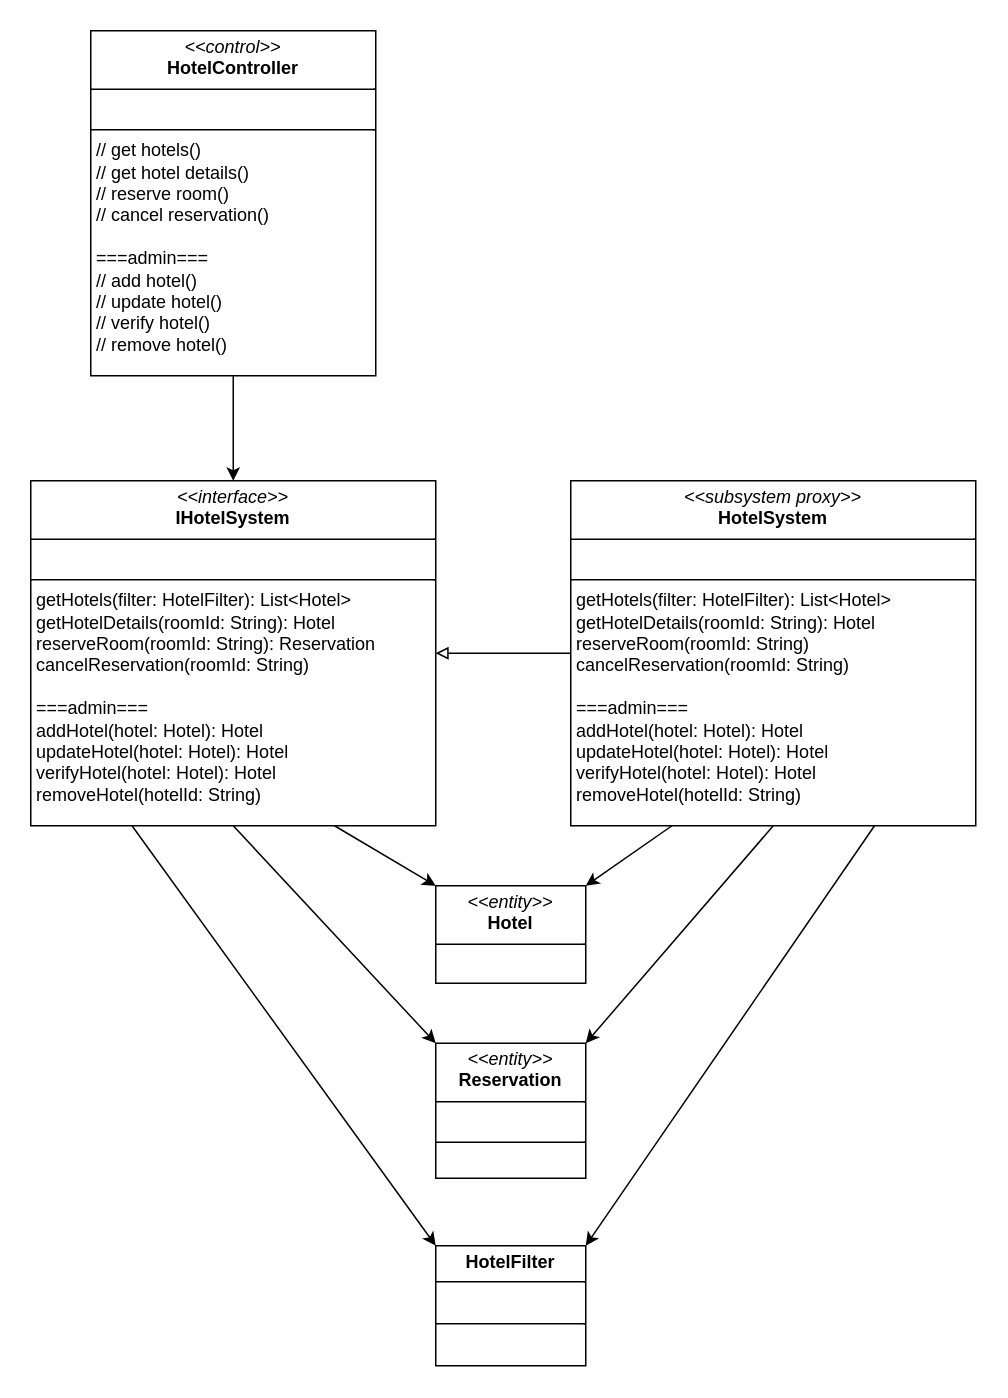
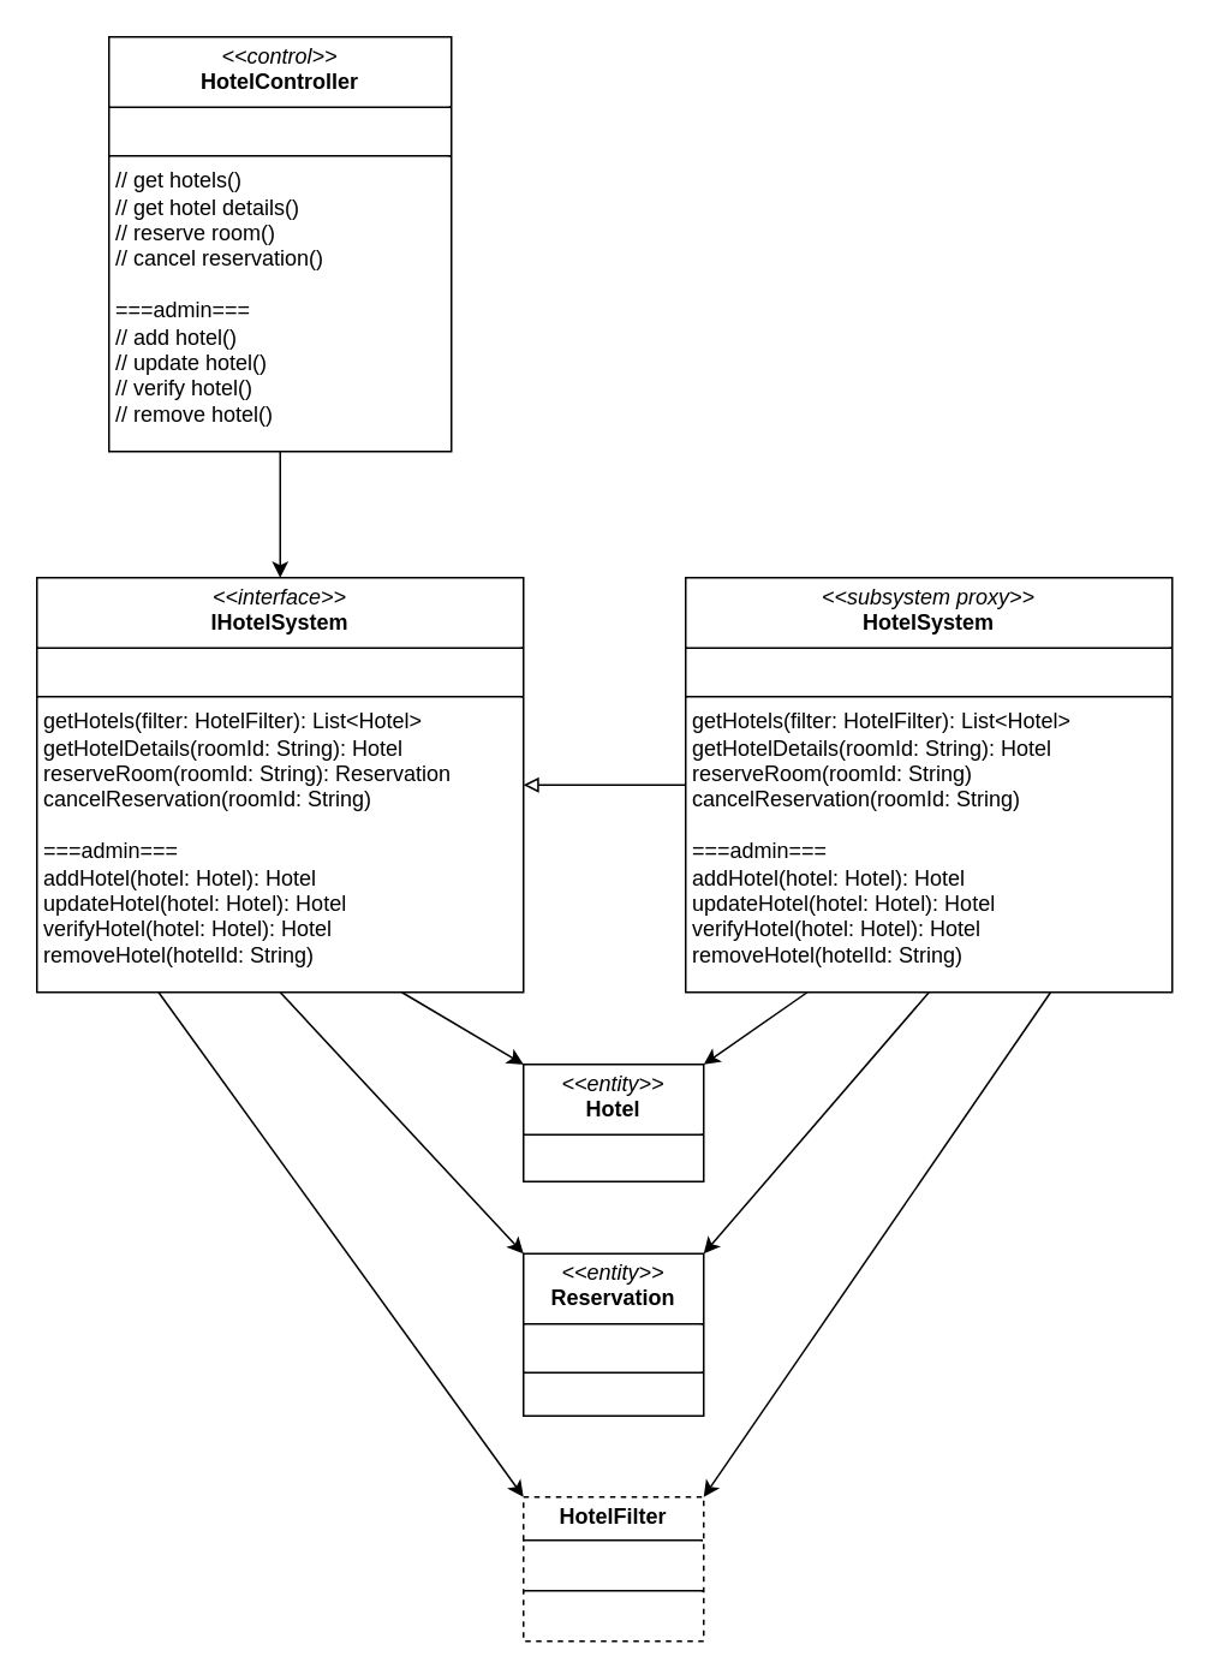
- <mxCell id="14" value="&lt;p style=&quot;margin:0px;margin-top:4px;text-align:center;&quot;&gt;&lt;b&gt;&lt;span id=&quot;selected_text&quot;&gt;&lt;/span&gt;HotelFilter&lt;/b&gt;&lt;/p&gt;&lt;hr size=&quot;1&quot; style=&quot;border-style:solid;&quot;&gt;&lt;p style=&quot;margin:0px;margin-left:4px;&quot;&gt;&lt;br&gt;&lt;/p&gt;&lt;hr size=&quot;1&quot; style=&quot;border-style:solid;&quot;&gt;&lt;p style=&quot;margin:0px;margin-left:4px;&quot;&gt;&lt;br&gt;&lt;/p&gt;" style="verticalAlign=top;align=left;overflow=fill;html=1;whiteSpace=wrap;" vertex="1" parent="1"><mxGeometry x="290" y="830" width="100" height="80" as="geometry" /></mxCell>
+ <mxCell id="14" value="&lt;p style=&quot;margin:0px;margin-top:4px;text-align:center;&quot;&gt;&lt;b&gt;&lt;span id=&quot;selected_text&quot;&gt;&lt;/span&gt;HotelFilter&lt;/b&gt;&lt;/p&gt;&lt;hr size=&quot;1&quot; style=&quot;border-style:solid;&quot;&gt;&lt;p style=&quot;margin:0px;margin-left:4px;&quot;&gt;&lt;br&gt;&lt;/p&gt;&lt;hr size=&quot;1&quot; style=&quot;border-style:solid;&quot;&gt;&lt;p style=&quot;margin:0px;margin-left:4px;&quot;&gt;&lt;br&gt;&lt;/p&gt;" style="verticalAlign=top;align=left;overflow=fill;html=1;whiteSpace=wrap;dashed=1;" vertex="1" parent="1"><mxGeometry x="290" y="830" width="100" height="80" as="geometry" /></mxCell>
